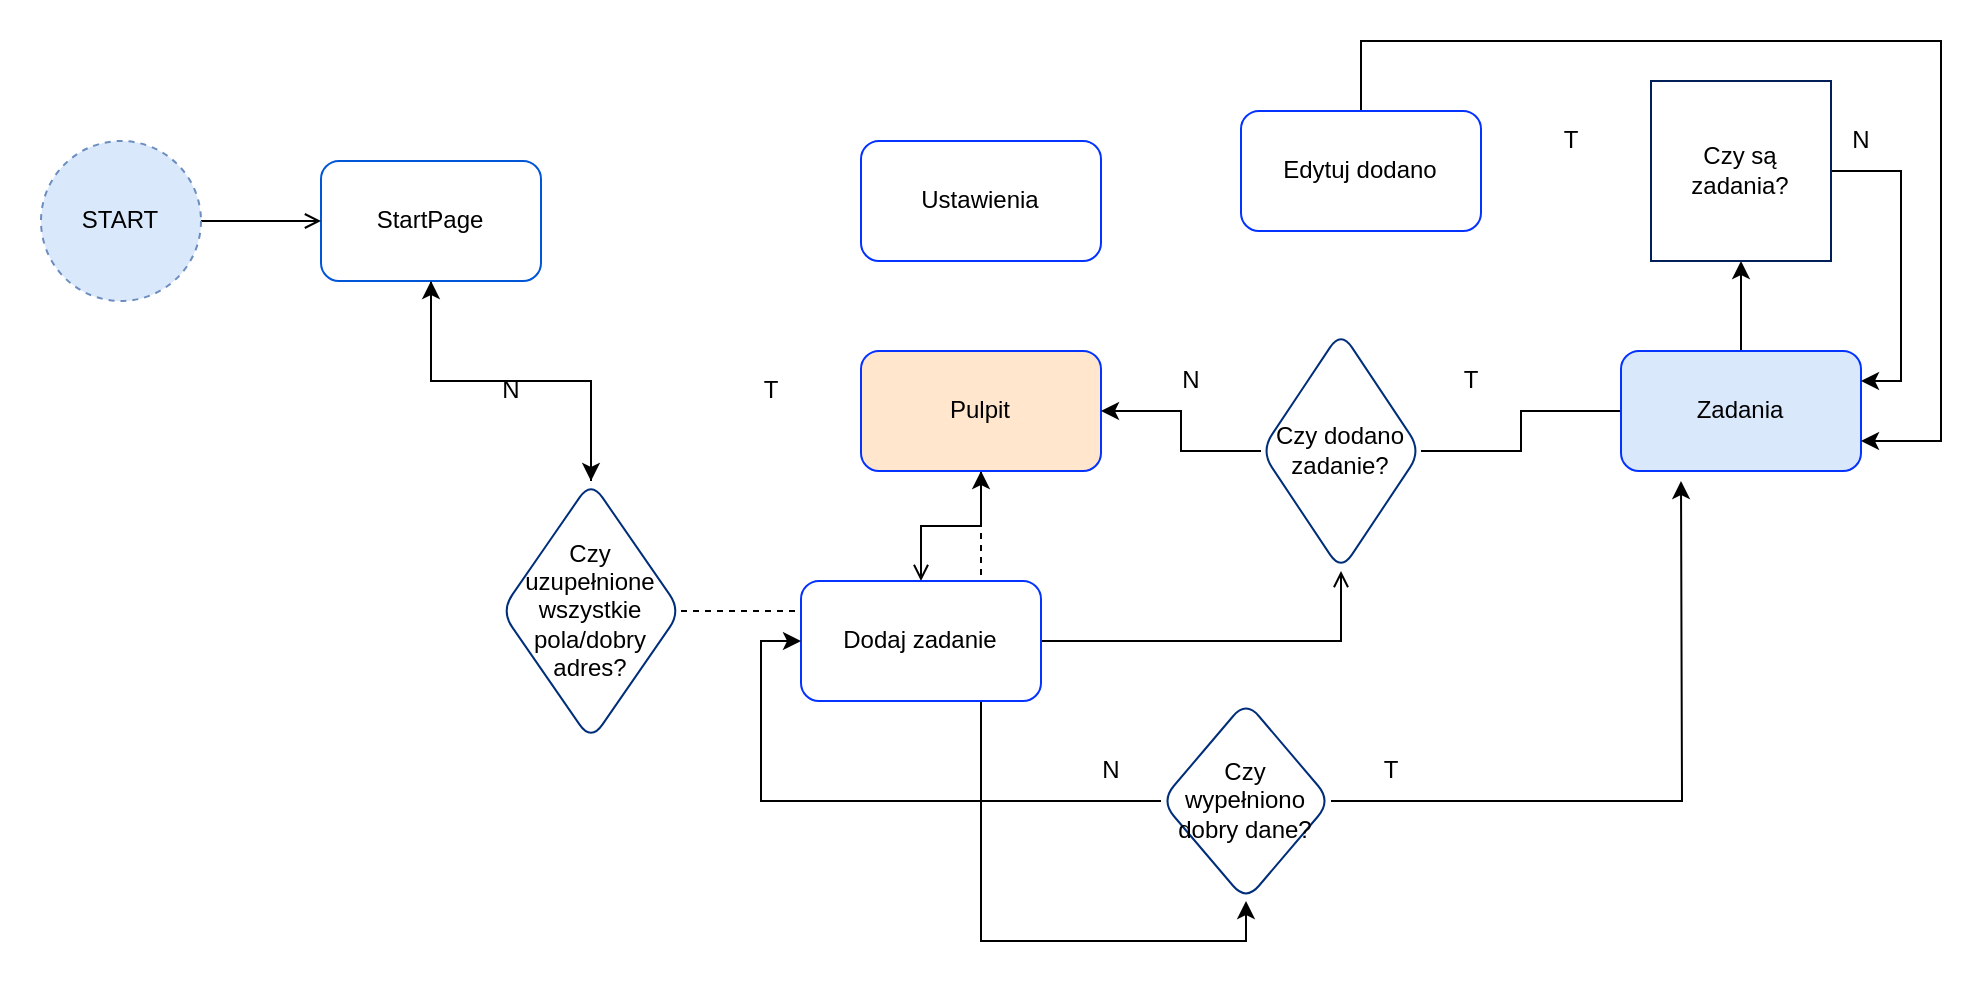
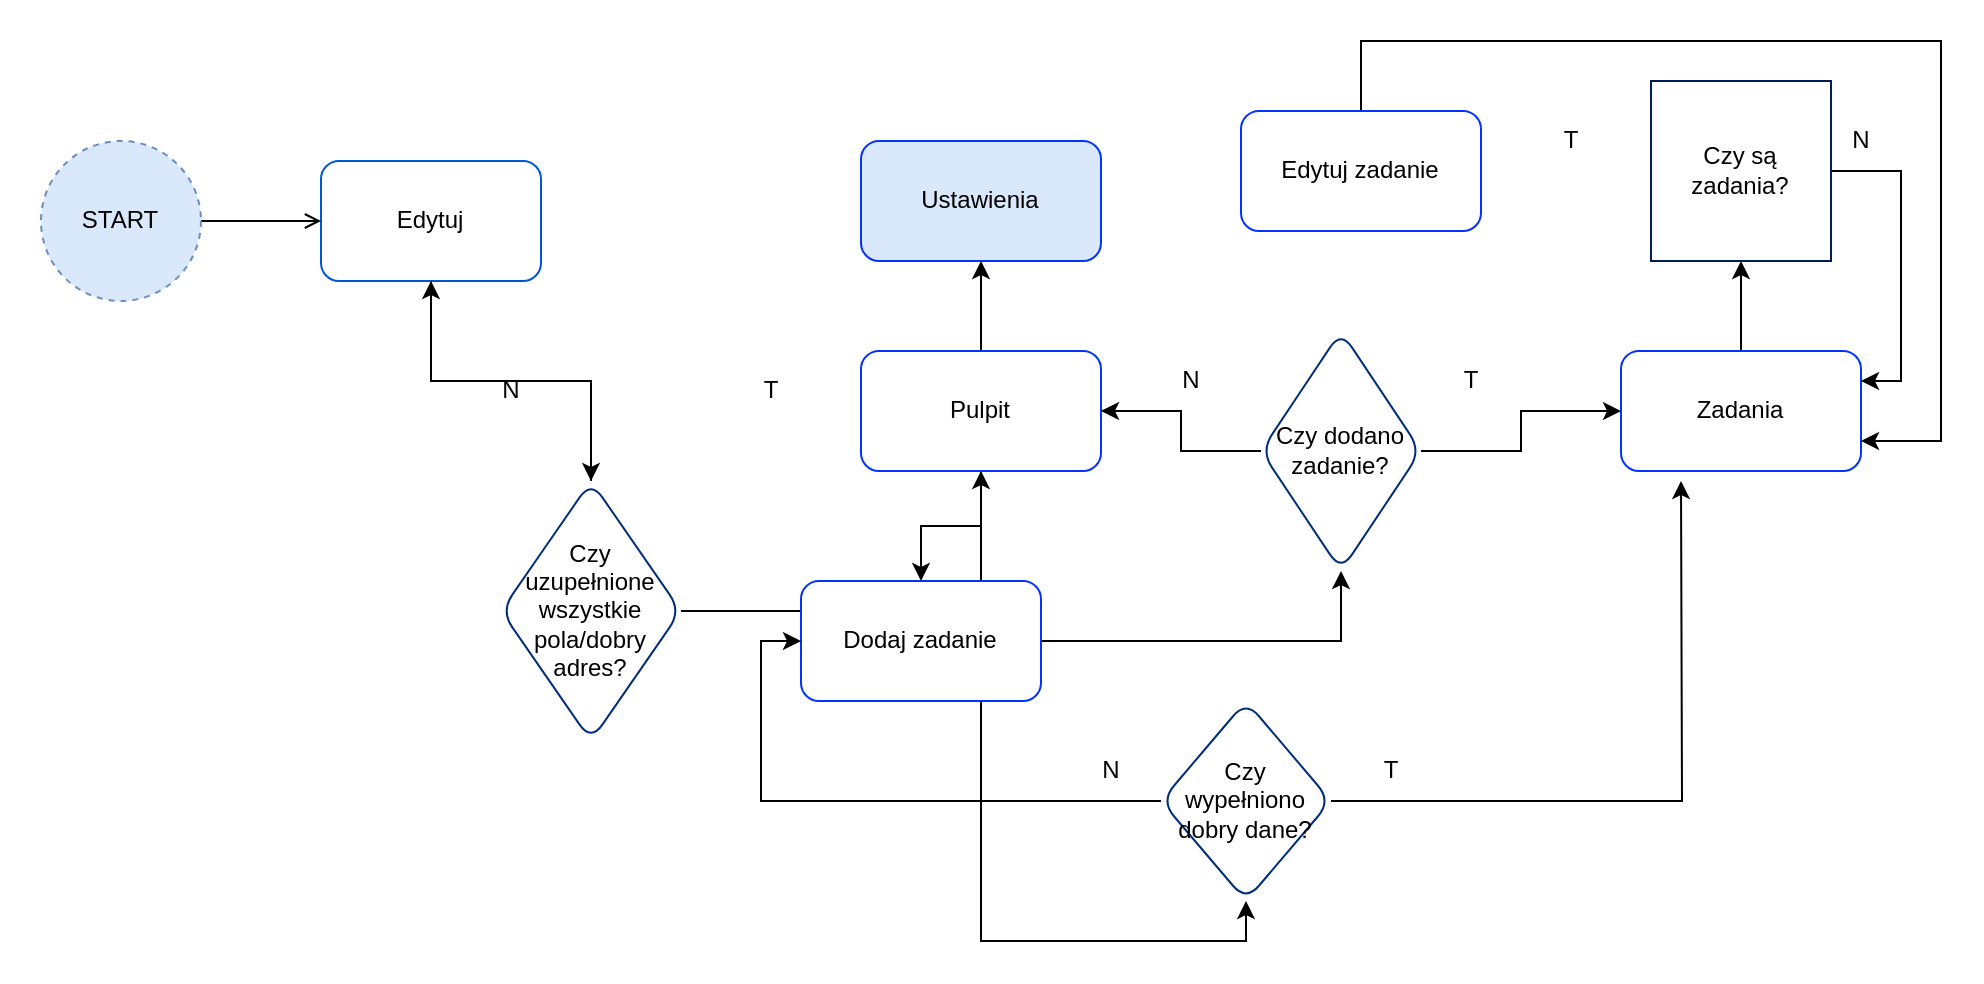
- <mxCell id="30" value="Edytuj dodano" style="whiteSpace=wrap;html=1;rounded=1;strokeColor=light-dark(#0433ff, #ededed);" parent="1" vertex="1"><mxGeometry x="620" y="55" width="120" height="60" as="geometry" /></mxCell>
+ <mxCell id="30" value="Edytuj zadanie" style="whiteSpace=wrap;html=1;rounded=1;strokeColor=light-dark(#0433ff, #ededed);" parent="1" vertex="1"><mxGeometry x="620" y="55" width="120" height="60" as="geometry" /></mxCell>
- <mxCell id="33" value="Ustawienia" style="whiteSpace=wrap;html=1;rounded=1;strokeColor=light-dark(#0433ff, #ededed);" parent="1" vertex="1"><mxGeometry x="430" y="70" width="120" height="60" as="geometry" /></mxCell>
+ <mxCell id="33" value="Ustawienia" style="whiteSpace=wrap;html=1;rounded=1;strokeColor=light-dark(#0433ff, #ededed);fillColor=#dae8fc;" parent="1" vertex="1"><mxGeometry x="430" y="70" width="120" height="60" as="geometry" /></mxCell>
- <mxCell id="3" value="StartPage" style="rounded=1;whiteSpace=wrap;html=1;strokeColor=light-dark(#0056d6, #ededed);" parent="1" vertex="1"><mxGeometry x="160" y="80" width="110" height="60" as="geometry" /></mxCell>
+ <mxCell id="3" value="Edytuj" style="rounded=1;whiteSpace=wrap;html=1;strokeColor=light-dark(#0056d6, #ededed);" parent="1" vertex="1"><mxGeometry x="160" y="80" width="110" height="60" as="geometry" /></mxCell>
+ <mxCell id="8" style="edgeStyle=orthogonalEdgeStyle;rounded=0;orthogonalLoop=1;jettySize=auto;html=1;entryX=0.5;entryY=1;entryDx=0;entryDy=0;" parent="1" source="9" target="33" edge="1"><mxGeometry relative="1" as="geometry" /></mxCell>
- <mxCell id="9" value="Pulpit" style="whiteSpace=wrap;html=1;rounded=1;strokeColor=light-dark(#0433ff, #ededed);fillColor=#ffe6cc;" parent="1" vertex="1"><mxGeometry x="430" y="175" width="120" height="60" as="geometry" /></mxCell>
+ <mxCell id="9" value="Pulpit" style="whiteSpace=wrap;html=1;rounded=1;strokeColor=light-dark(#0433ff, #ededed);" parent="1" vertex="1"><mxGeometry x="430" y="175" width="120" height="60" as="geometry" /></mxCell>
- <mxCell id="15" value="" style="edgeStyle=orthogonalEdgeStyle;rounded=0;orthogonalLoop=1;jettySize=auto;html=1;endArrow=none;" parent="1" source="17" target="19" edge="1"><mxGeometry relative="1" as="geometry" /></mxCell>
+ <mxCell id="15" value="" style="edgeStyle=orthogonalEdgeStyle;rounded=0;orthogonalLoop=1;jettySize=auto;html=1;" parent="1" source="17" target="19" edge="1"><mxGeometry relative="1" as="geometry" /></mxCell>
- <mxCell id="19" value="Zadania" style="whiteSpace=wrap;html=1;rounded=1;strokeColor=light-dark(#0433ff, #ededed);fillColor=#dae8fc;" parent="1" vertex="1"><mxGeometry x="810" y="175" width="120" height="60" as="geometry" /></mxCell>
+ <mxCell id="19" value="Zadania" style="whiteSpace=wrap;html=1;rounded=1;strokeColor=light-dark(#0433ff, #ededed);" parent="1" vertex="1"><mxGeometry x="810" y="175" width="120" height="60" as="geometry" /></mxCell>
- <mxCell id="7" value="" style="edgeStyle=orthogonalEdgeStyle;rounded=0;orthogonalLoop=1;jettySize=auto;html=1;endArrow=open;" parent="1" source="9" target="14" edge="1"><mxGeometry relative="1" as="geometry" /></mxCell>
+ <mxCell id="7" value="" style="edgeStyle=orthogonalEdgeStyle;rounded=0;orthogonalLoop=1;jettySize=auto;html=1;" parent="1" source="9" target="14" edge="1"><mxGeometry relative="1" as="geometry" /></mxCell>
- <mxCell id="12" value="" style="edgeStyle=orthogonalEdgeStyle;rounded=0;orthogonalLoop=1;jettySize=auto;html=1;endArrow=open;" parent="1" source="14" target="17" edge="1"><mxGeometry relative="1" as="geometry" /></mxCell>
+ <mxCell id="12" value="" style="edgeStyle=orthogonalEdgeStyle;rounded=0;orthogonalLoop=1;jettySize=auto;html=1;" parent="1" source="14" target="17" edge="1"><mxGeometry relative="1" as="geometry" /></mxCell>
- <mxCell id="4" value="" style="edgeStyle=orthogonalEdgeStyle;rounded=0;orthogonalLoop=1;jettySize=auto;html=1;dashed=1;" parent="1" source="6" target="9" edge="1"><mxGeometry relative="1" as="geometry" /></mxCell>
+ <mxCell id="4" value="" style="edgeStyle=orthogonalEdgeStyle;rounded=0;orthogonalLoop=1;jettySize=auto;html=1;" parent="1" source="6" target="9" edge="1"><mxGeometry relative="1" as="geometry" /></mxCell>
